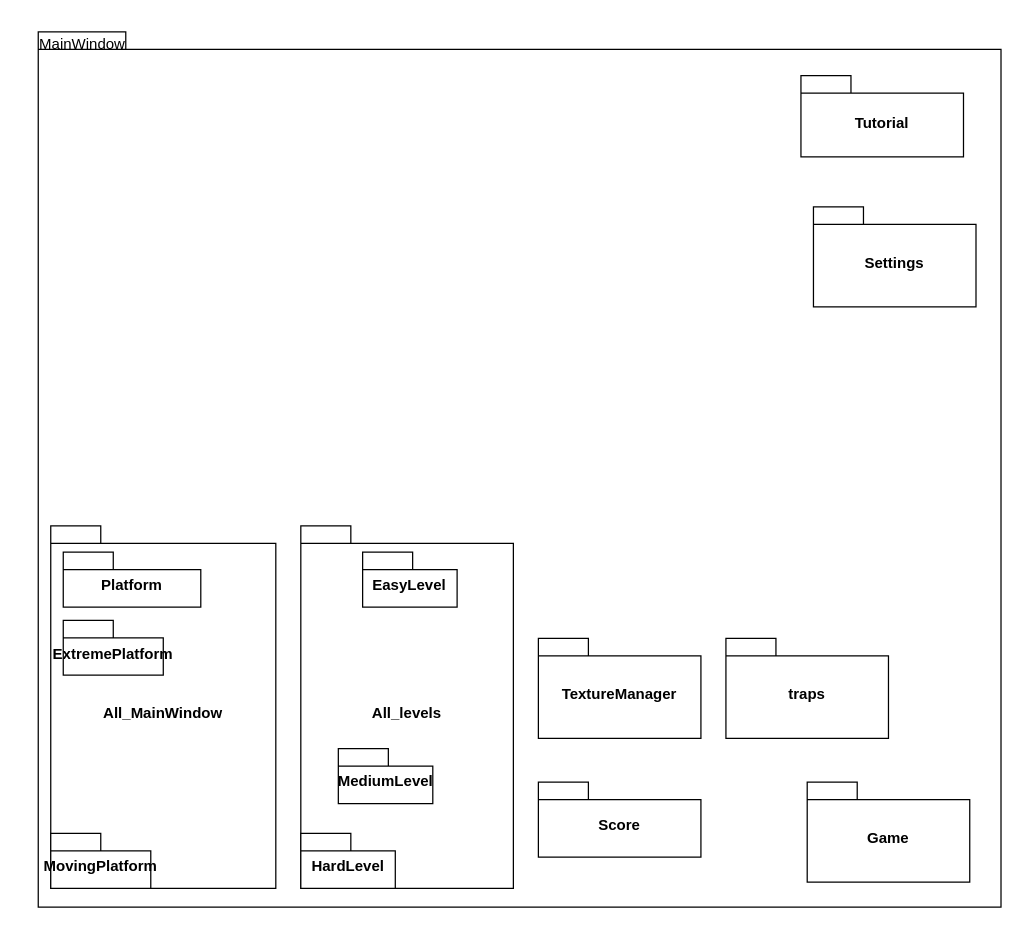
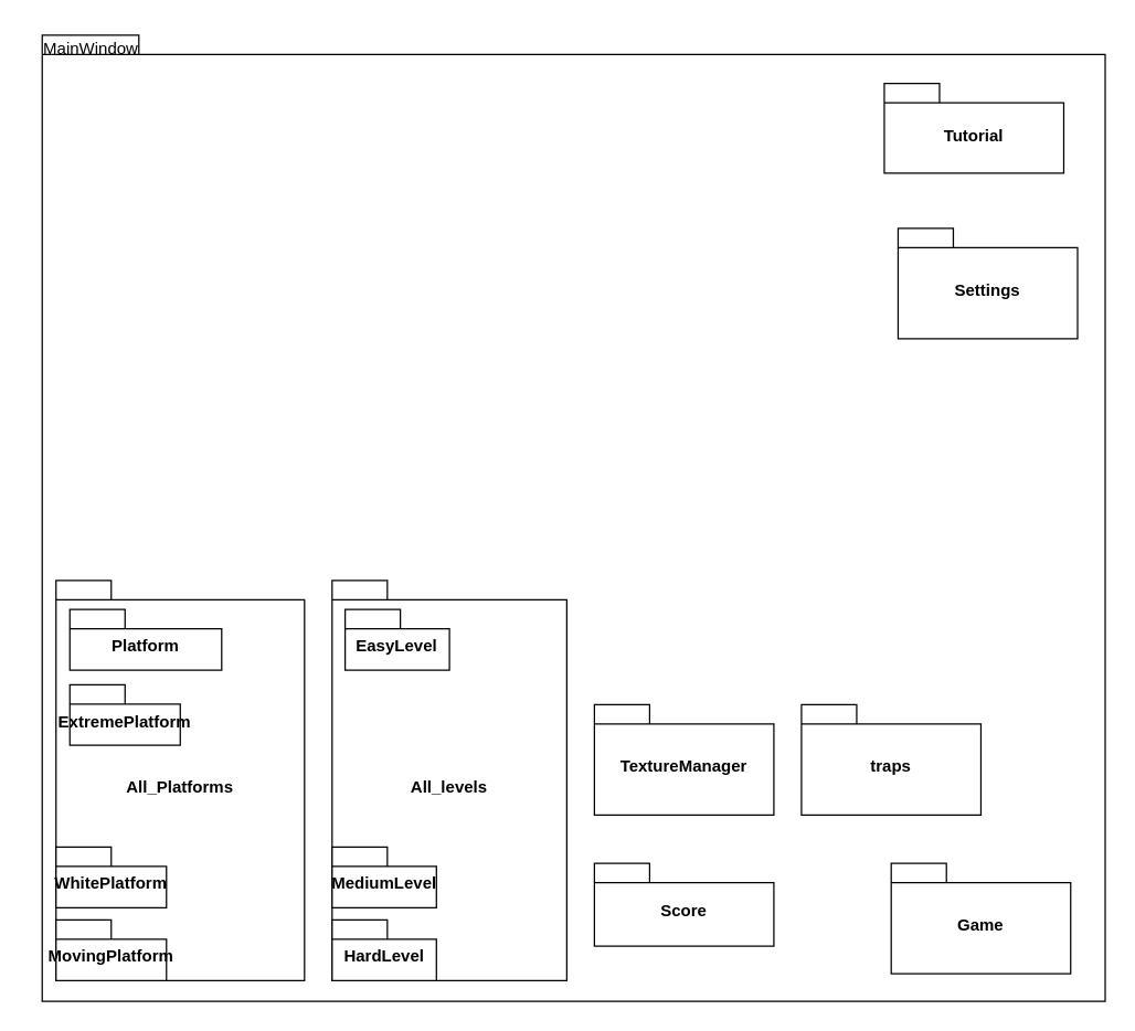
- <mxCell id="11" value="EasyLevel" style="shape=folder;fontStyle=1;spacingTop=10;tabWidth=40;tabHeight=14;tabPosition=left;html=1;whiteSpace=wrap;" parent="9" vertex="1"><mxGeometry x="49.444" y="21.091" width="75.556" height="43.939" as="geometry" /></mxCell>
+ <mxCell id="11" value="EasyLevel" style="shape=folder;fontStyle=1;spacingTop=10;tabWidth=40;tabHeight=14;tabPosition=left;html=1;whiteSpace=wrap;" parent="9" vertex="1"><mxGeometry x="9.444" y="21.091" width="75.556" height="43.939" as="geometry" /></mxCell>
- <mxCell id="15" value="All_MainWindow" style="shape=folder;fontStyle=1;spacingTop=10;tabWidth=40;tabHeight=14;tabPosition=left;html=1;whiteSpace=wrap;" parent="14" vertex="1"><mxGeometry width="180" height="290" as="geometry" /></mxCell>
+ <mxCell id="15" value="All_Platforms" style="shape=folder;fontStyle=1;spacingTop=10;tabWidth=40;tabHeight=14;tabPosition=left;html=1;whiteSpace=wrap;" parent="14" vertex="1"><mxGeometry width="180" height="290" as="geometry" /></mxCell>
- <mxCell id="13" value="MediumLevel" style="shape=folder;fontStyle=1;spacingTop=10;tabWidth=40;tabHeight=14;tabPosition=left;html=1;whiteSpace=wrap;" parent="9" vertex="1"><mxGeometry x="30" y="178.333" width="75.556" height="43.939" as="geometry" /></mxCell>
+ <mxCell id="13" value="MediumLevel" style="shape=folder;fontStyle=1;spacingTop=10;tabWidth=40;tabHeight=14;tabPosition=left;html=1;whiteSpace=wrap;" parent="9" vertex="1"><mxGeometry y="193.333" width="75.556" height="43.939" as="geometry" /></mxCell>
+ <mxCell id="18" value="WhitePlatform" style="shape=folder;fontStyle=1;spacingTop=10;tabWidth=40;tabHeight=14;tabPosition=left;html=1;whiteSpace=wrap;" parent="14" vertex="1"><mxGeometry y="193.333" width="80" height="43.939" as="geometry" /></mxCell>
